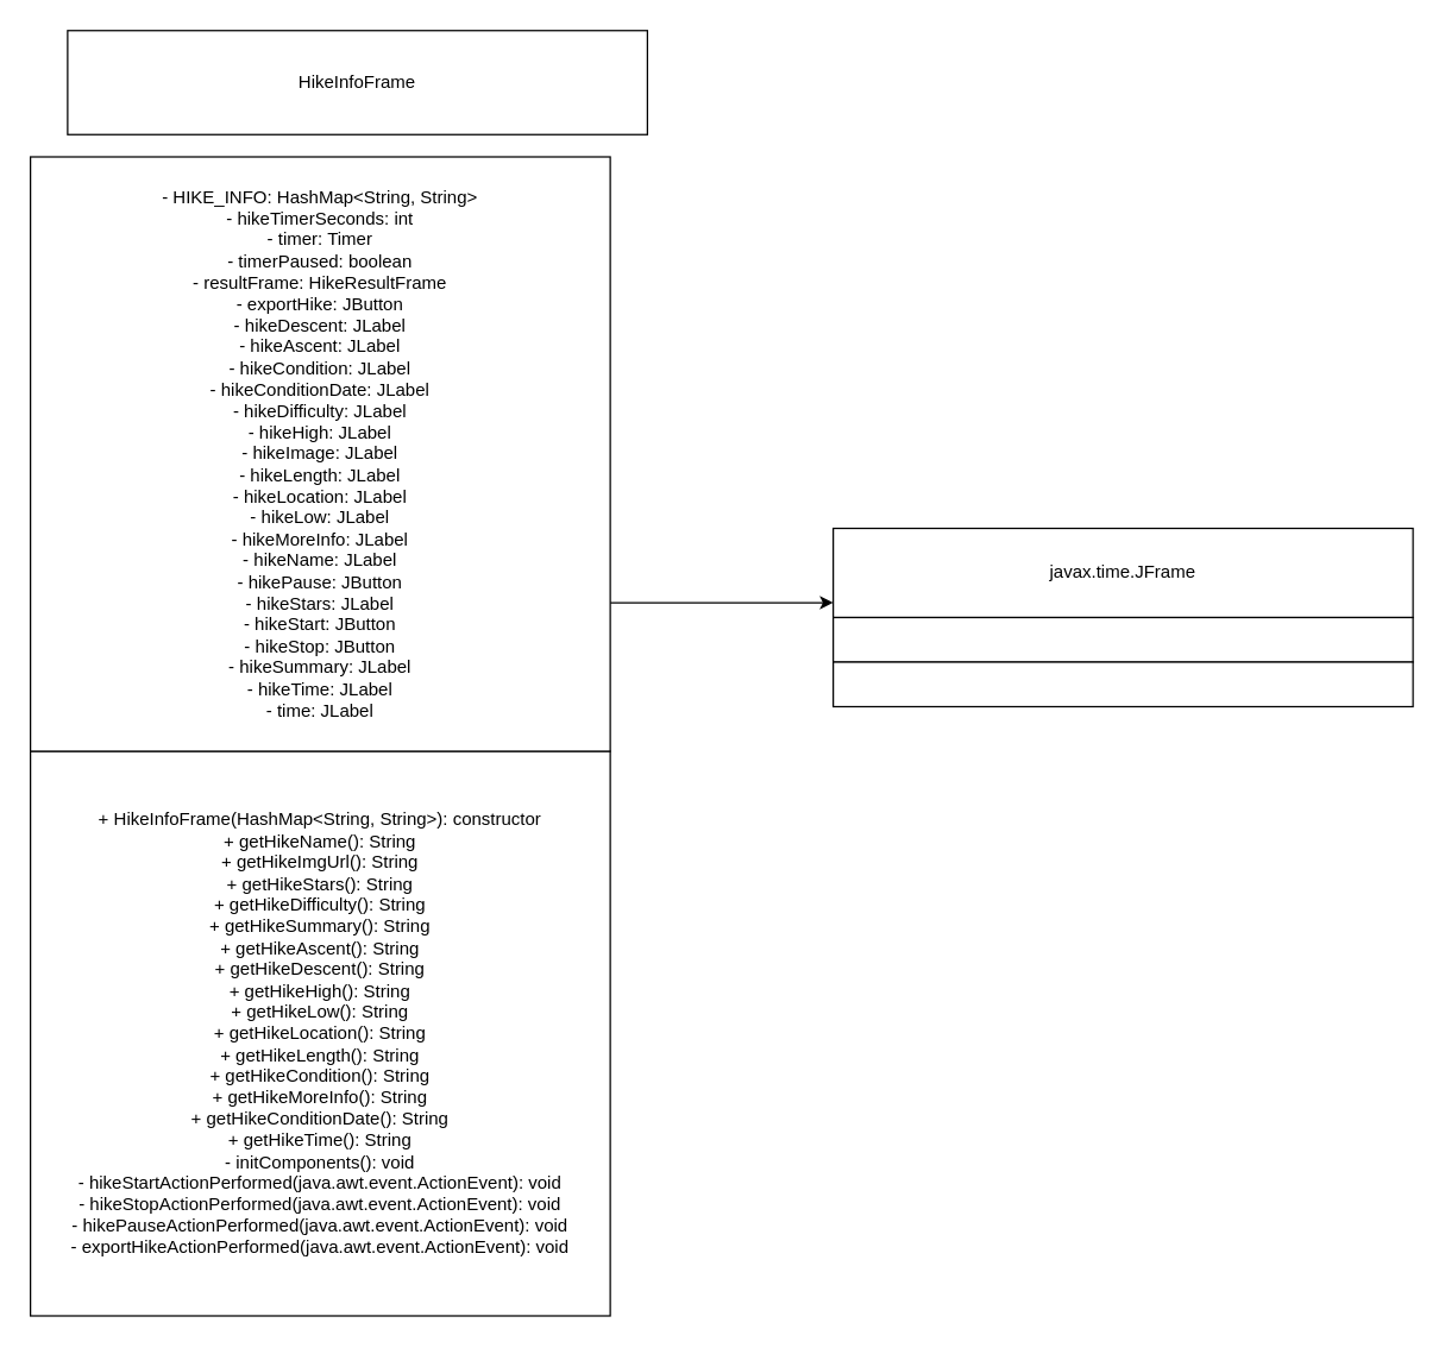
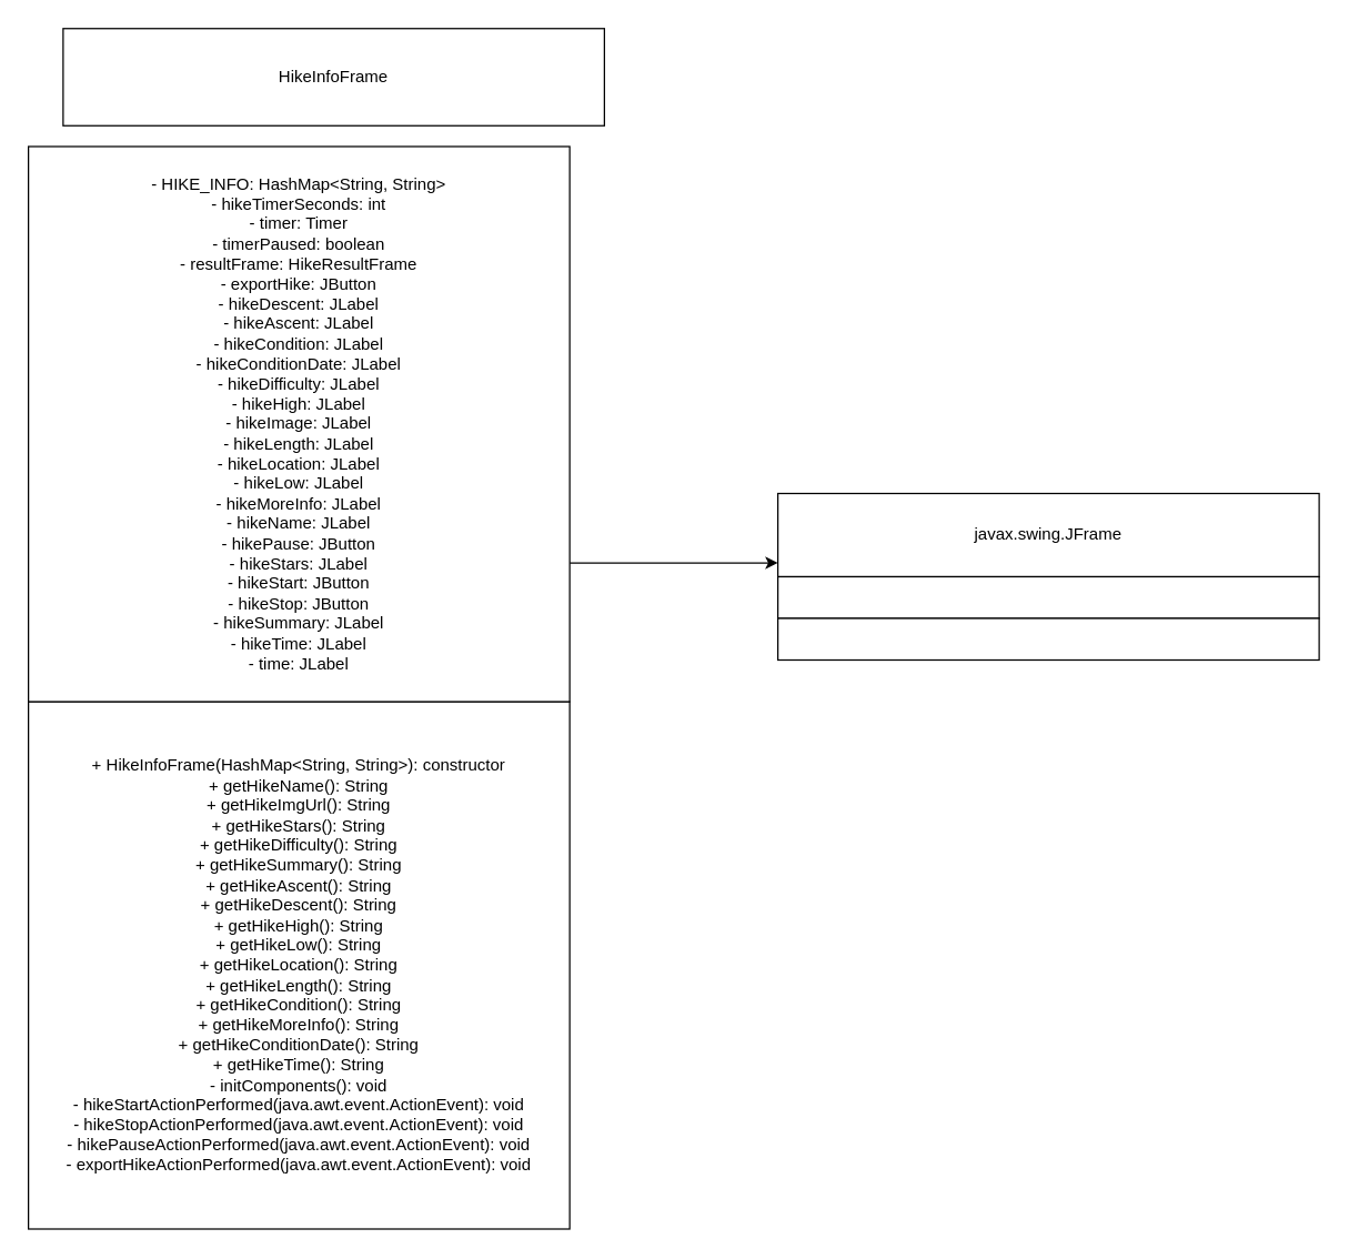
- <mxCell id="2" value="javax.time.JFrame" style="rounded=0;whiteSpace=wrap;html=1;" parent="1" vertex="1"><mxGeometry x="560" y="355" width="390" height="60" as="geometry" /></mxCell>
+ <mxCell id="2" value="javax.swing.JFrame" style="rounded=0;whiteSpace=wrap;html=1;" parent="1" vertex="1"><mxGeometry x="560" y="355" width="390" height="60" as="geometry" /></mxCell>
